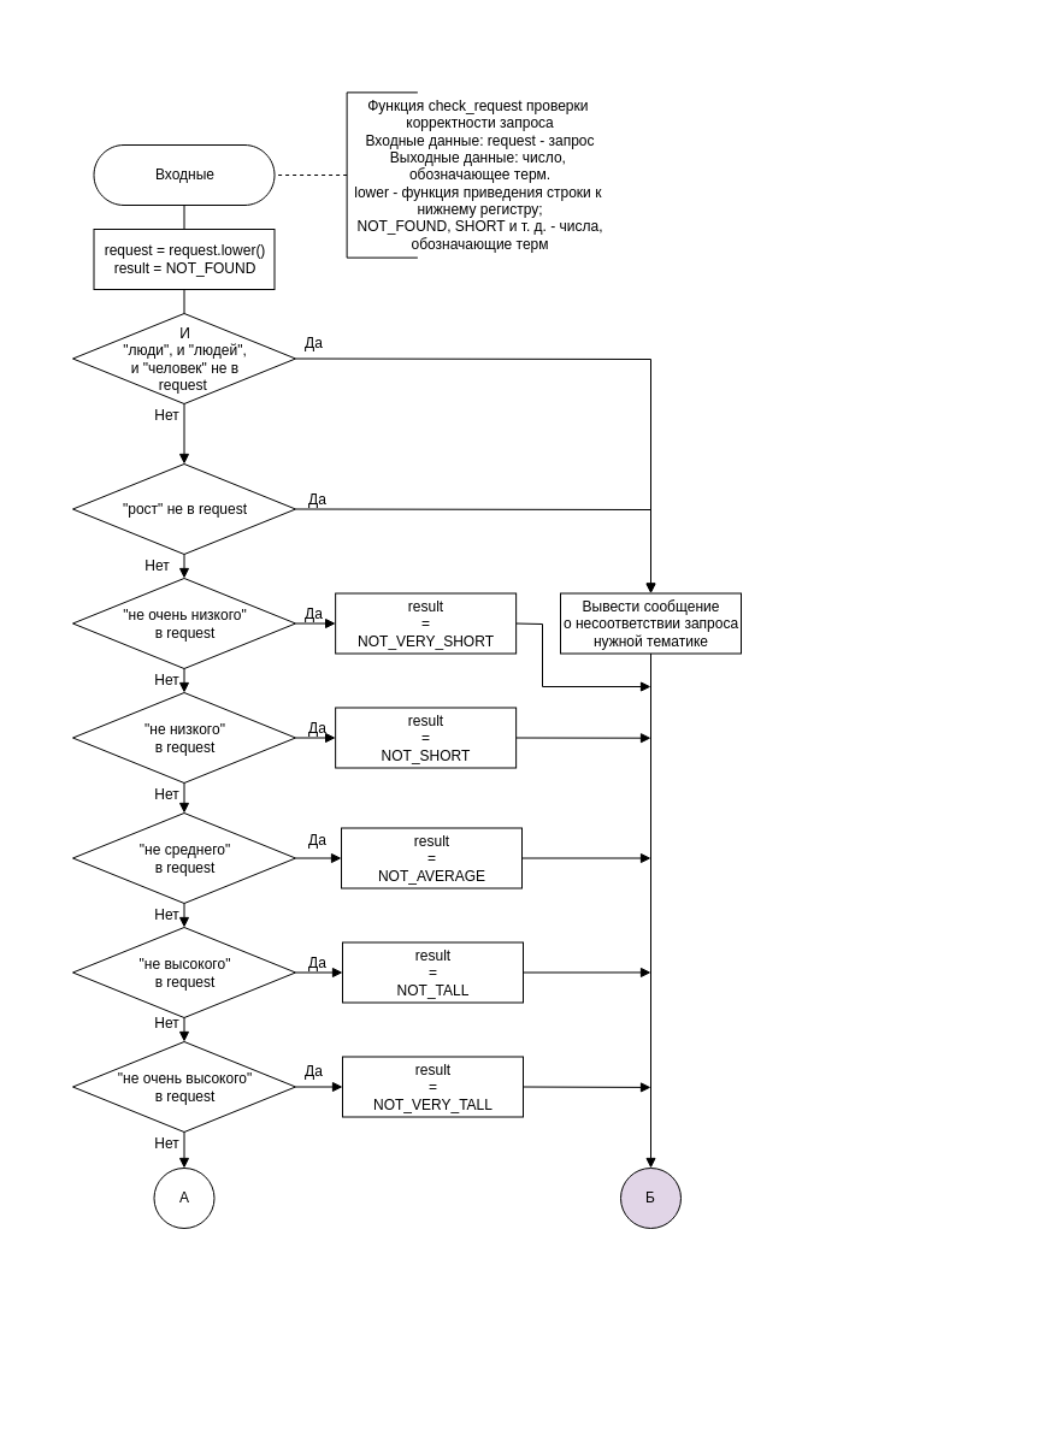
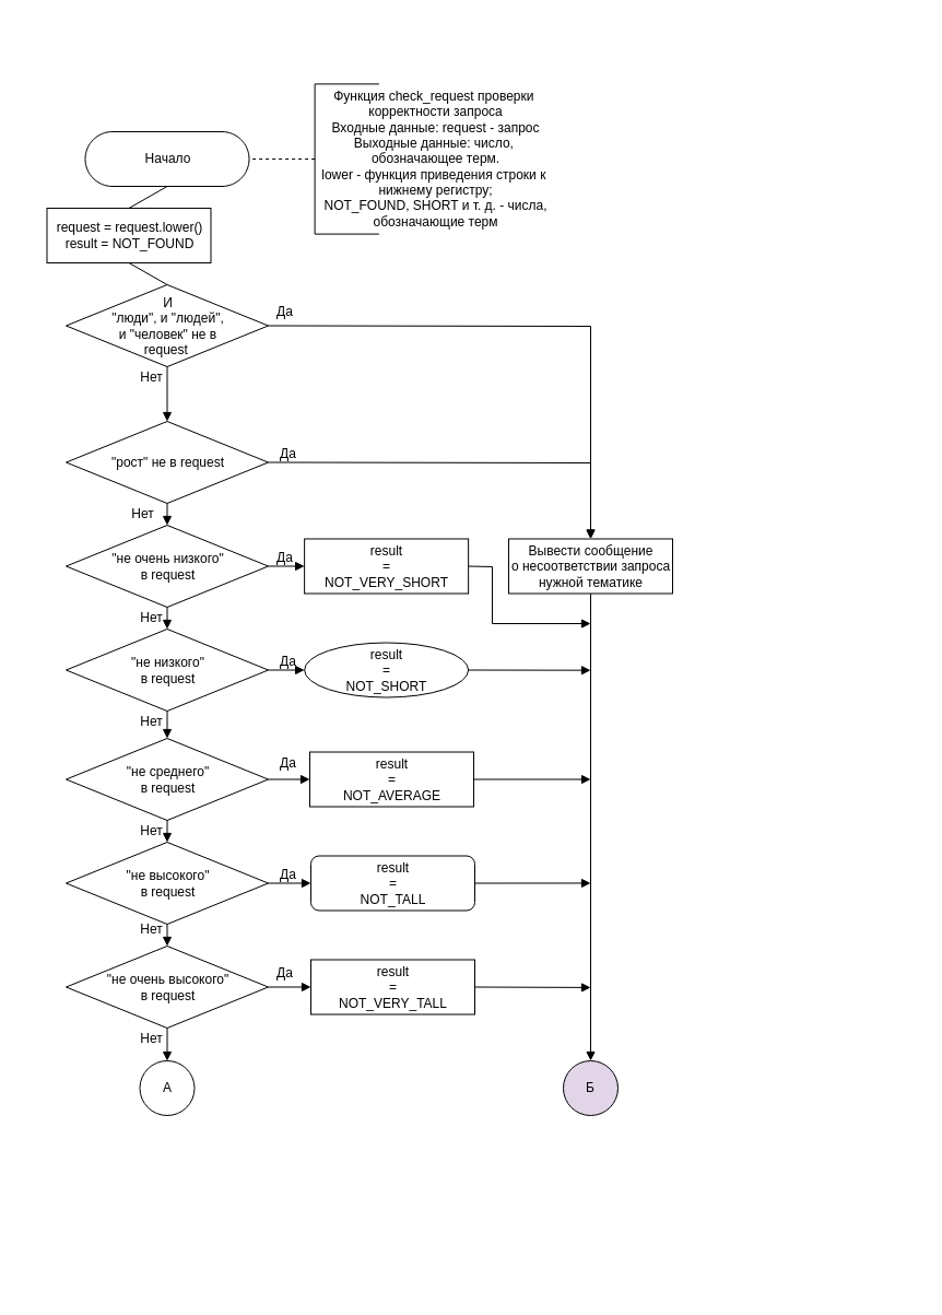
- <mxCell id="3" value="Входные" style="html=1;dashed=0;whitespace=wrap;shape=mxgraph.dfd.start" parent="1" vertex="1"><mxGeometry x="77.5" y="120" width="150" height="50" as="geometry" /></mxCell>
+ <mxCell id="3" value="Начало" style="html=1;dashed=0;whitespace=wrap;shape=mxgraph.dfd.start" parent="1" vertex="1"><mxGeometry x="77.5" y="120" width="150" height="50" as="geometry" /></mxCell>
- <mxCell id="15" value="request = request.lower()&lt;br&gt;result = NOT_FOUND" style="html=1;dashed=0;whitespace=wrap;" parent="1" vertex="1"><mxGeometry x="77.5" y="190.01" width="150" height="50" as="geometry" /></mxCell>
+ <mxCell id="15" value="request = request.lower()&lt;br&gt;result = NOT_FOUND" style="html=1;dashed=0;whitespace=wrap;" parent="1" vertex="1"><mxGeometry x="42.5" y="190.01" width="150" height="50" as="geometry" /></mxCell>
- <mxCell id="34" value="result &lt;br&gt;= &lt;br&gt;NOT_SHORT" style="html=1;dashed=0;whitespace=wrap;" parent="1" vertex="1"><mxGeometry x="278.13" y="587.5" width="150" height="50" as="geometry" /></mxCell>
+ <mxCell id="34" value="result &lt;br&gt;= &lt;br&gt;NOT_SHORT" style="ellipse;html=1;dashed=0;whitespace=wrap;" parent="1" vertex="1"><mxGeometry x="278.13" y="587.5" width="150" height="50" as="geometry" /></mxCell>
- <mxCell id="44" value="result &lt;br&gt;= &lt;br&gt;NOT_TALL" style="html=1;dashed=0;whitespace=wrap;" parent="1" vertex="1"><mxGeometry x="284" y="782.5" width="150" height="50" as="geometry" /></mxCell>
+ <mxCell id="44" value="result &lt;br&gt;= &lt;br&gt;NOT_TALL" style="html=1;dashed=0;whitespace=wrap;rounded=1;" parent="1" vertex="1"><mxGeometry x="284" y="782.5" width="150" height="50" as="geometry" /></mxCell>
